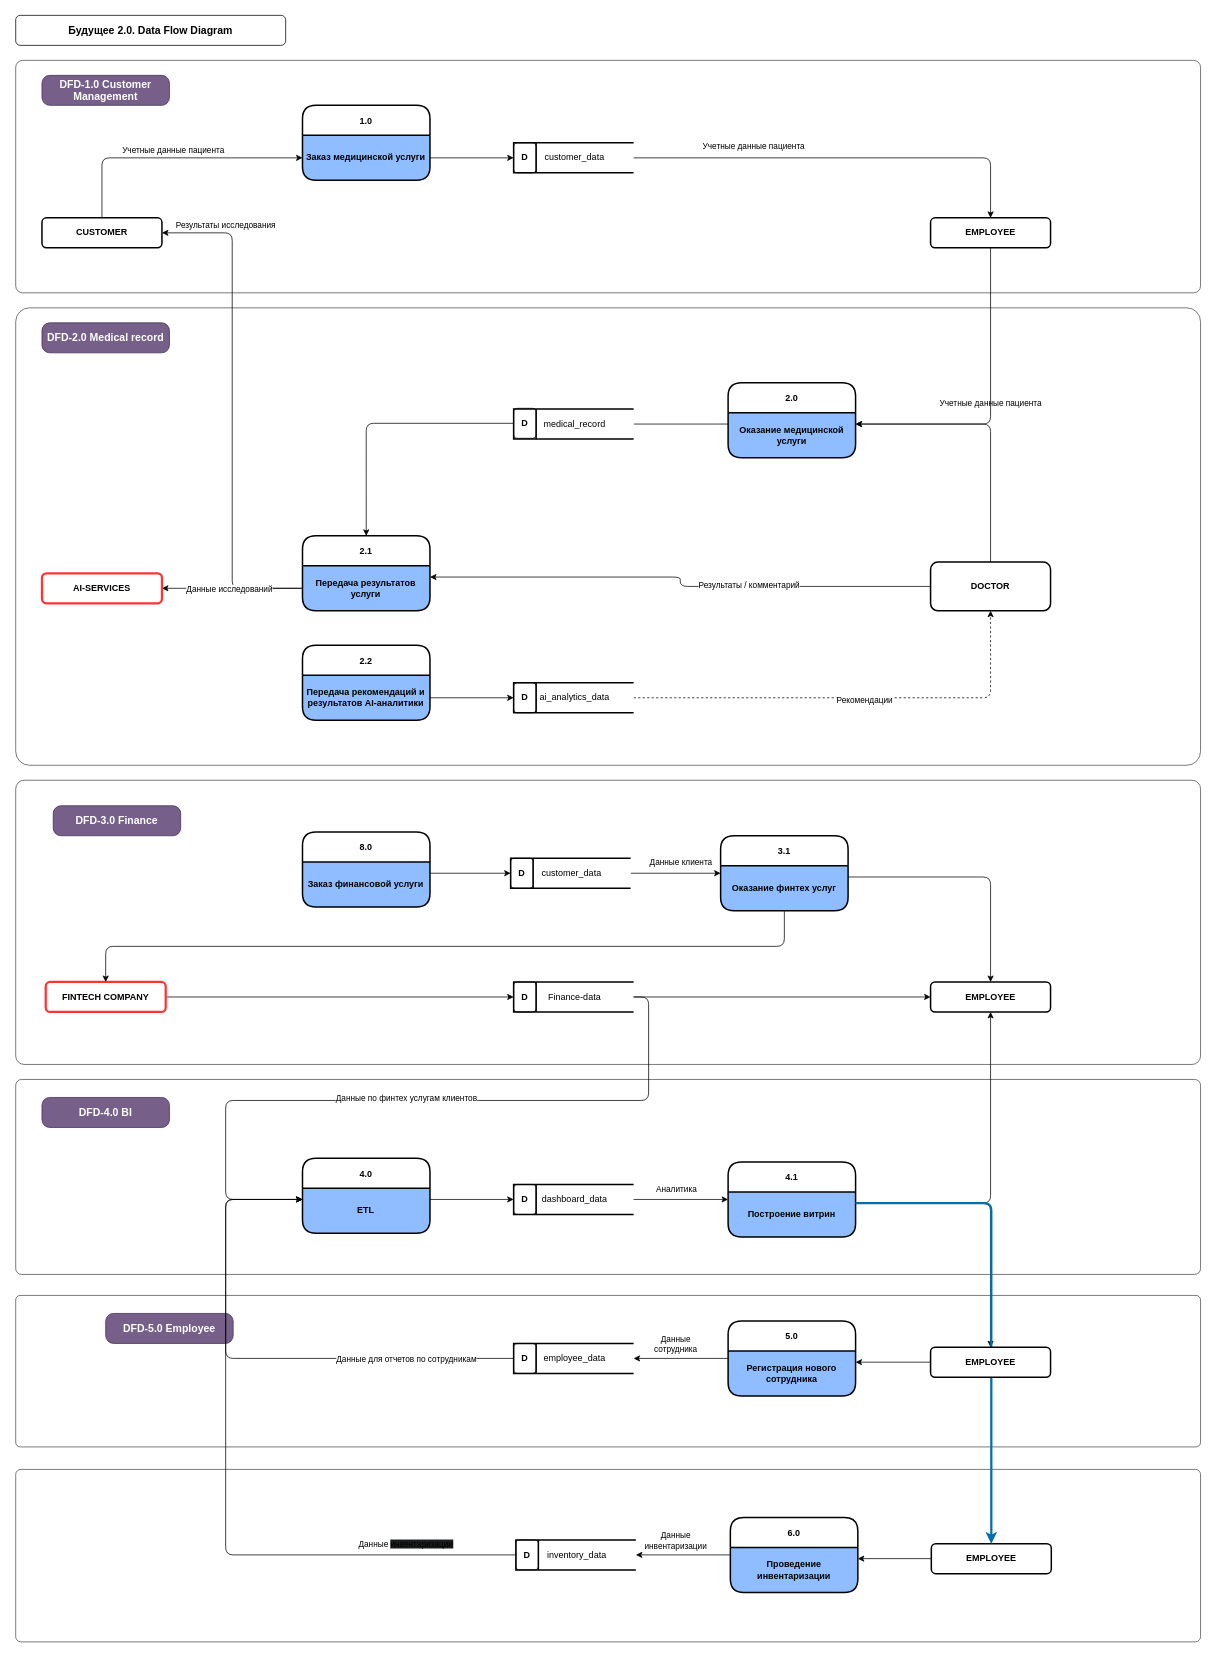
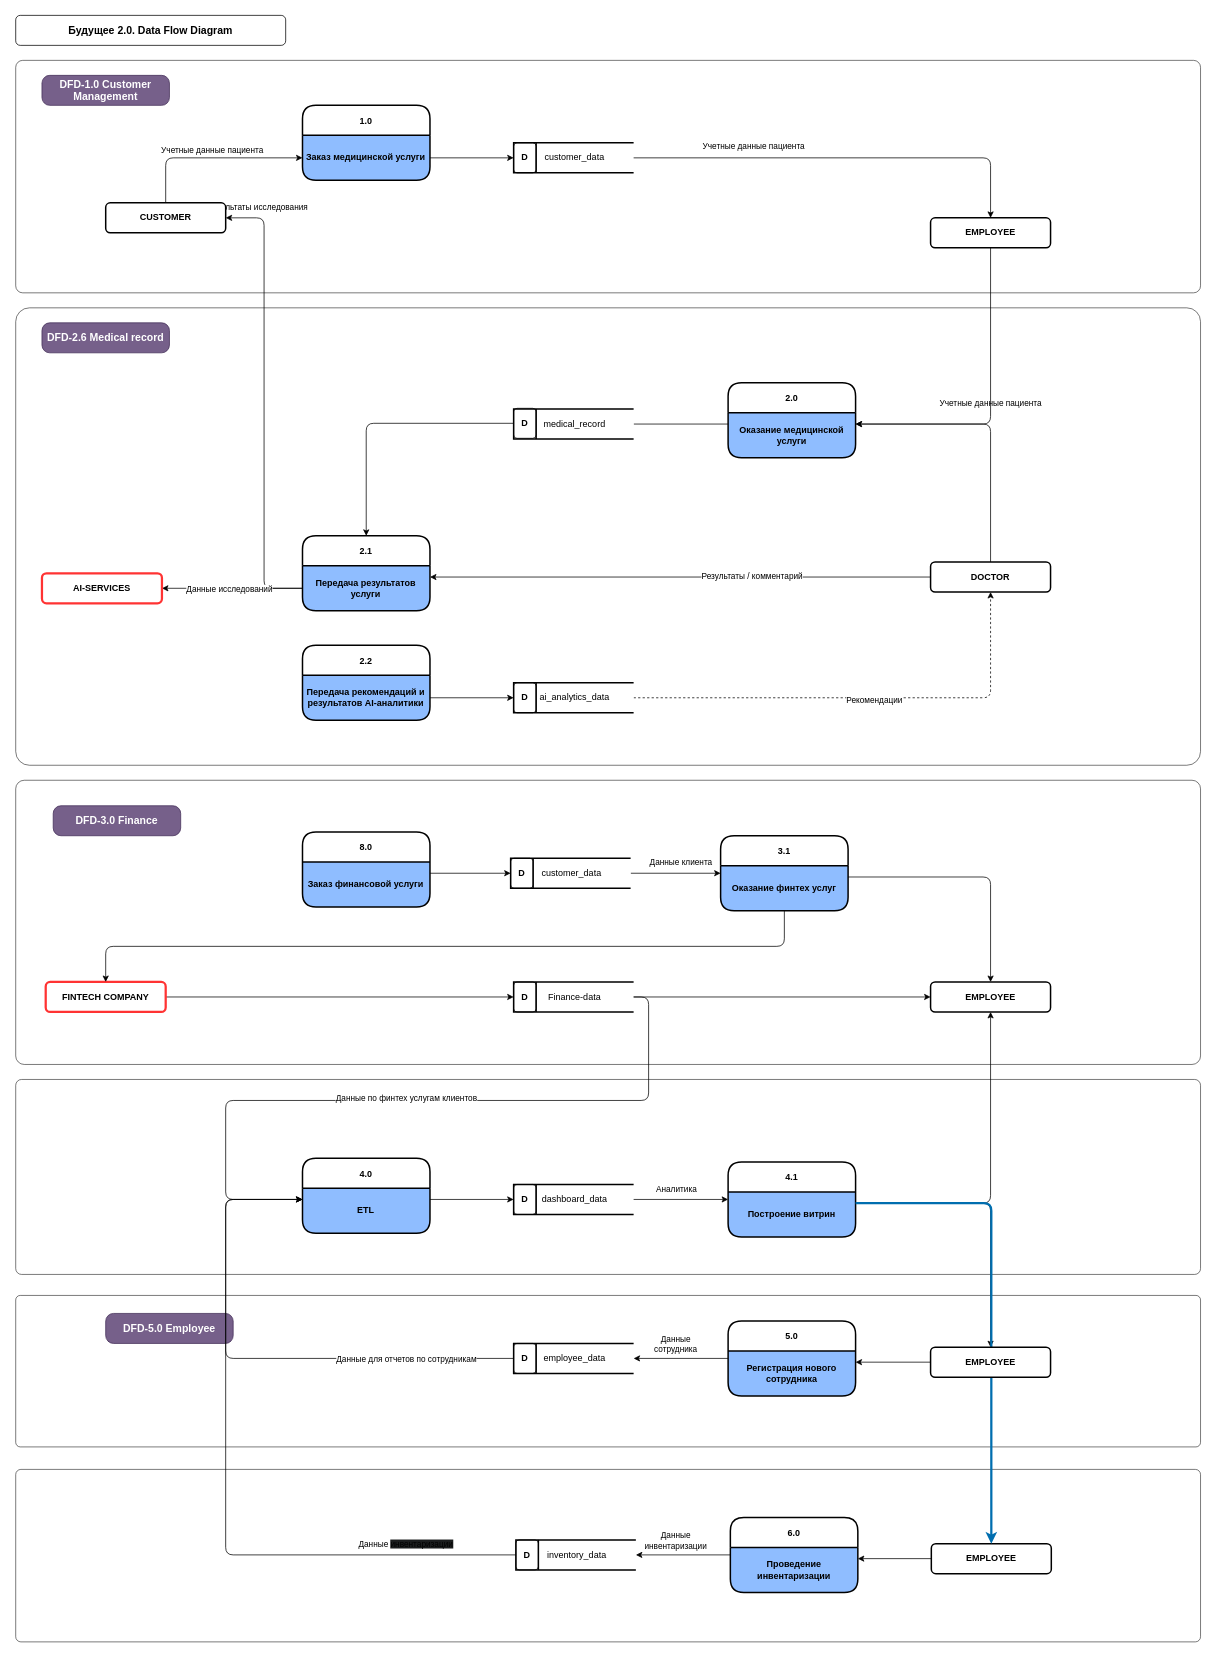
- <mxCell id="72" value="&lt;b&gt;CUSTOMER&lt;/b&gt;" style="html=1;dashed=0;whiteSpace=wrap;rounded=1;strokeWidth=2;labelBackgroundColor=none;" parent="1" vertex="1"><mxGeometry x="55" y="290" width="160" height="40" as="geometry" /></mxCell>
+ <mxCell id="72" value="&lt;b&gt;CUSTOMER&lt;/b&gt;" style="html=1;dashed=0;whiteSpace=wrap;rounded=1;strokeWidth=2;labelBackgroundColor=none;" parent="1" vertex="1"><mxGeometry x="140" y="270" width="160" height="40" as="geometry" /></mxCell>
- <mxCell id="90" value="&lt;span style=&quot;font-size: 14px;&quot;&gt;&lt;b&gt;DFD-2.0 Medical record&lt;/b&gt;&lt;/span&gt;" style="rounded=1;whiteSpace=wrap;html=1;arcSize=26;labelBackgroundColor=none;fillColor=#76608a;strokeColor=#432D57;fontColor=#ffffff;" parent="1" vertex="1"><mxGeometry x="55" y="430" width="170" height="40" as="geometry" /></mxCell>
+ <mxCell id="90" value="&lt;span style=&quot;font-size: 14px;&quot;&gt;&lt;b&gt;DFD-2.6 Medical record&lt;/b&gt;&lt;/span&gt;" style="rounded=1;whiteSpace=wrap;html=1;arcSize=26;labelBackgroundColor=none;fillColor=#76608a;strokeColor=#432D57;fontColor=#ffffff;" parent="1" vertex="1"><mxGeometry x="55" y="430" width="170" height="40" as="geometry" /></mxCell>
- <mxCell id="11" value="&lt;b&gt;DOCTOR&lt;/b&gt;" style="html=1;dashed=0;whiteSpace=wrap;rounded=1;strokeWidth=2;labelBackgroundColor=none;" parent="1" vertex="1"><mxGeometry x="1240" y="749" width="160" height="65" as="geometry" /></mxCell>
+ <mxCell id="11" value="&lt;b&gt;DOCTOR&lt;/b&gt;" style="html=1;dashed=0;whiteSpace=wrap;rounded=1;strokeWidth=2;labelBackgroundColor=none;" parent="1" vertex="1"><mxGeometry x="1240" y="749" width="160" height="40" as="geometry" /></mxCell>
- <mxCell id="46" value="&lt;span style=&quot;font-size: 14px;&quot;&gt;&lt;b&gt;DFD-4.0 BI&lt;/b&gt;&lt;/span&gt;" style="rounded=1;whiteSpace=wrap;html=1;arcSize=26;labelBackgroundColor=none;fillColor=#76608a;strokeColor=#432D57;fontColor=#ffffff;" parent="1" vertex="1"><mxGeometry x="55" y="1463" width="170" height="40" as="geometry" /></mxCell>
